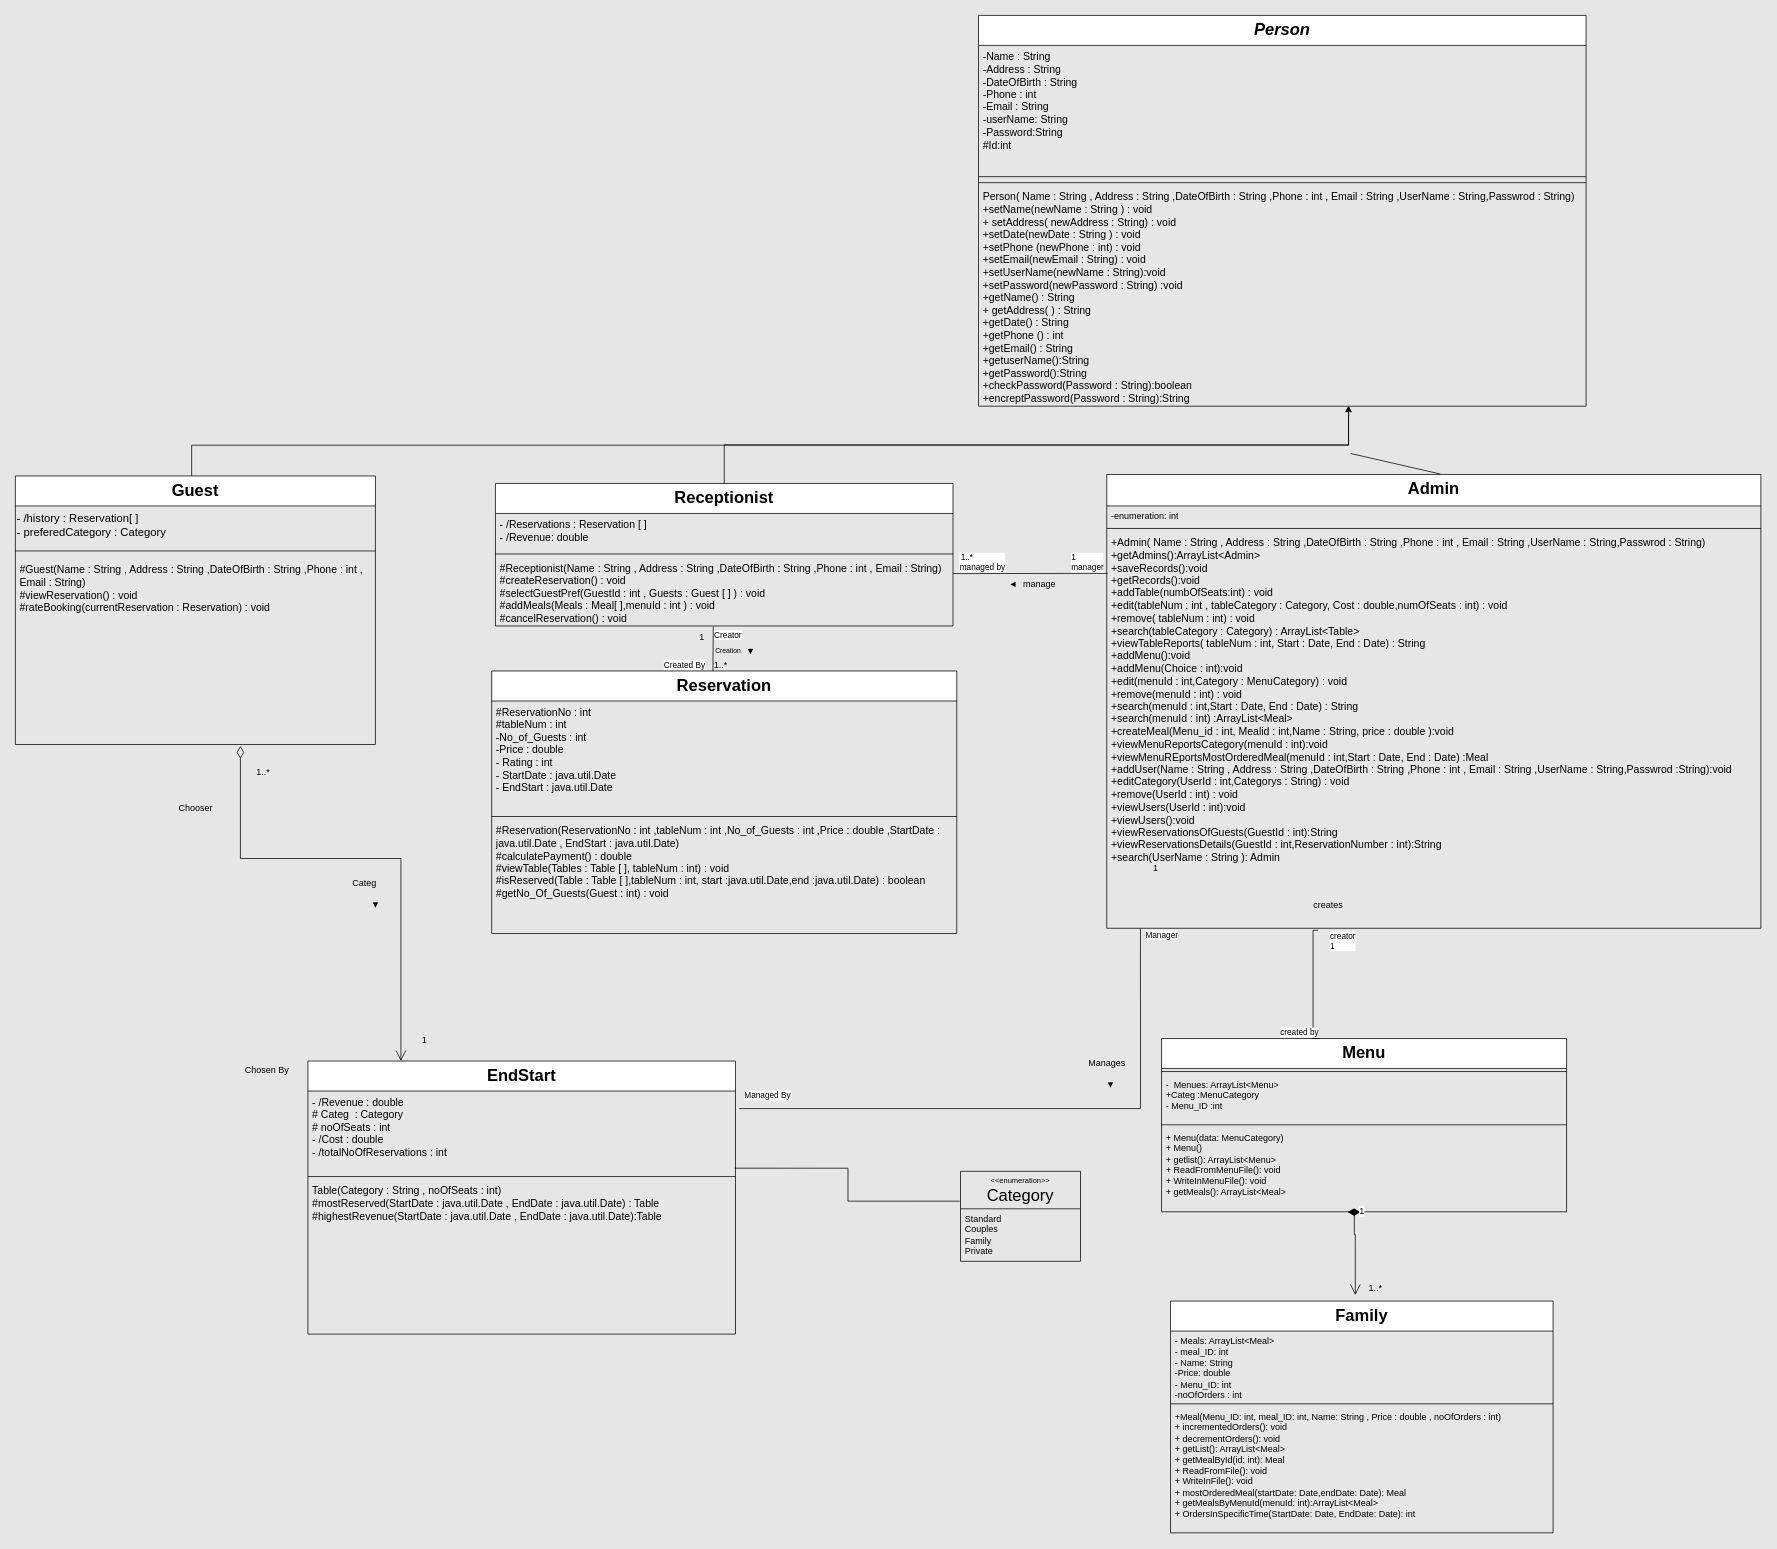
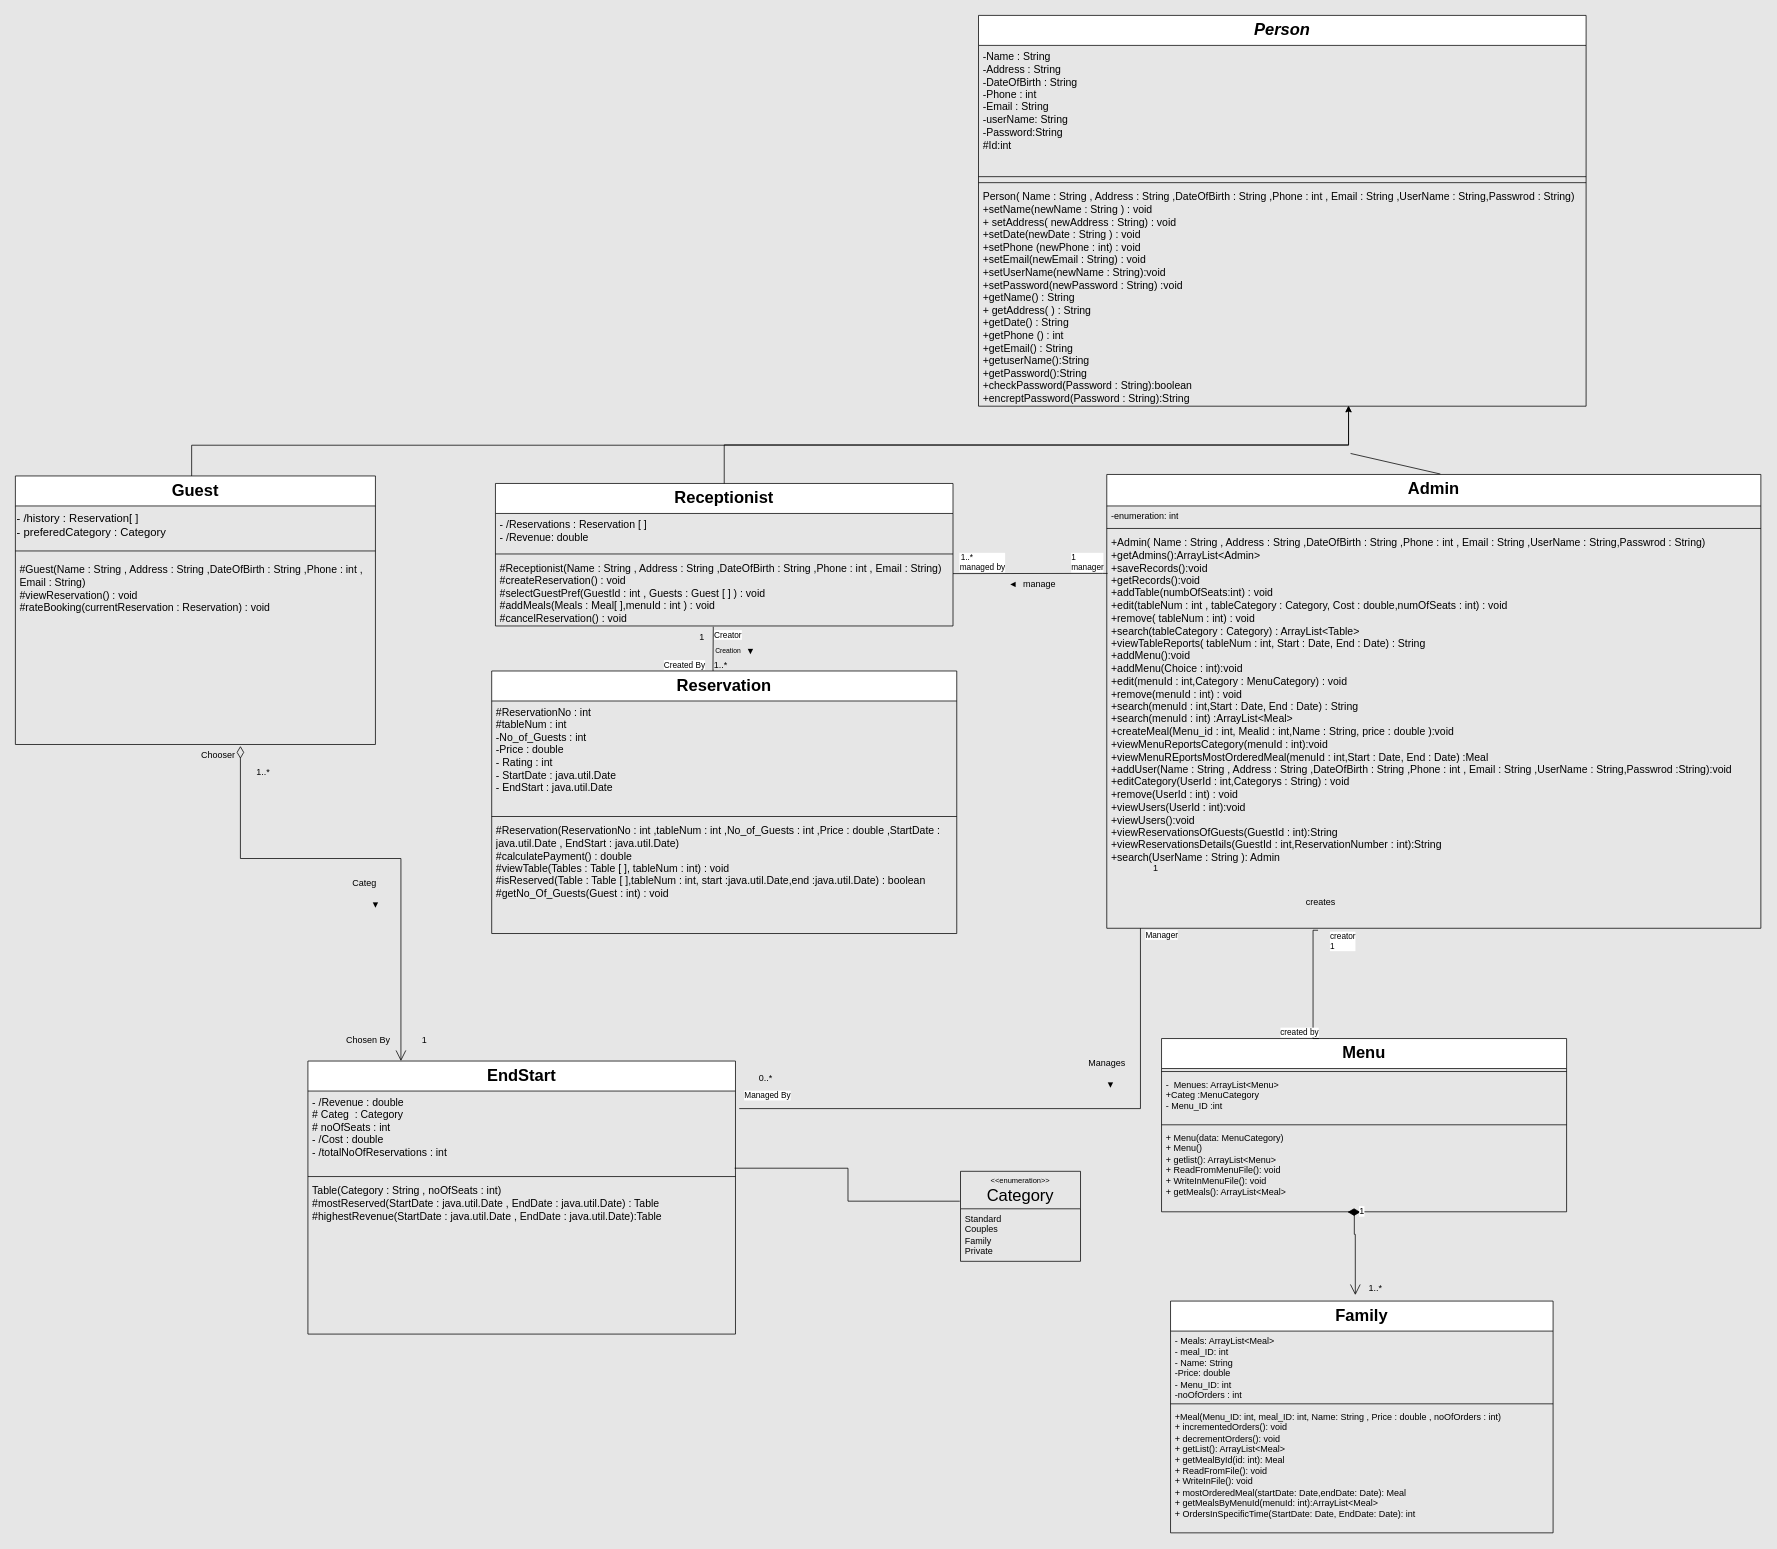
- <mxCell id="46" value="Chooser" style="text;html=1;align=center;verticalAlign=middle;resizable=0;points=[];autosize=1;strokeColor=none;fillColor=none;" parent="2" vertex="1"><mxGeometry x="205" y="848" width="70" height="30" as="geometry" /></mxCell>
+ <mxCell id="46" value="Chooser" style="text;html=1;align=center;verticalAlign=middle;resizable=0;points=[];autosize=1;strokeColor=none;fillColor=none;" parent="2" vertex="1"><mxGeometry x="235" y="778" width="70" height="30" as="geometry" /></mxCell>
- <mxCell id="35" value="creates&lt;br&gt;" style="text;html=1;align=center;verticalAlign=middle;resizable=0;points=[];autosize=1;strokeColor=none;fillColor=none;" parent="2" vertex="1"><mxGeometry x="1720" y="978" width="60" height="30" as="geometry" /></mxCell>
+ <mxCell id="35" value="creates&lt;br&gt;" style="text;html=1;align=center;verticalAlign=middle;resizable=0;points=[];autosize=1;strokeColor=none;fillColor=none;" parent="2" vertex="1"><mxGeometry x="1710" y="973" width="60" height="30" as="geometry" /></mxCell>
- <mxCell id="47" value="Chosen By" style="text;html=1;align=center;verticalAlign=middle;resizable=0;points=[];autosize=1;strokeColor=none;fillColor=none;" parent="2" vertex="1"><mxGeometry x="295" y="1198" width="80" height="30" as="geometry" /></mxCell>
+ <mxCell id="47" value="Chosen By" style="text;html=1;align=center;verticalAlign=middle;resizable=0;points=[];autosize=1;strokeColor=none;fillColor=none;" parent="2" vertex="1"><mxGeometry x="430" y="1158" width="80" height="30" as="geometry" /></mxCell>
+ <mxCell id="61" value="0..*" style="text;html=1;align=center;verticalAlign=middle;resizable=0;points=[];autosize=1;strokeColor=none;fillColor=none;" parent="2" vertex="1"><mxGeometry x="980" y="1208" width="40" height="30" as="geometry" /></mxCell>
